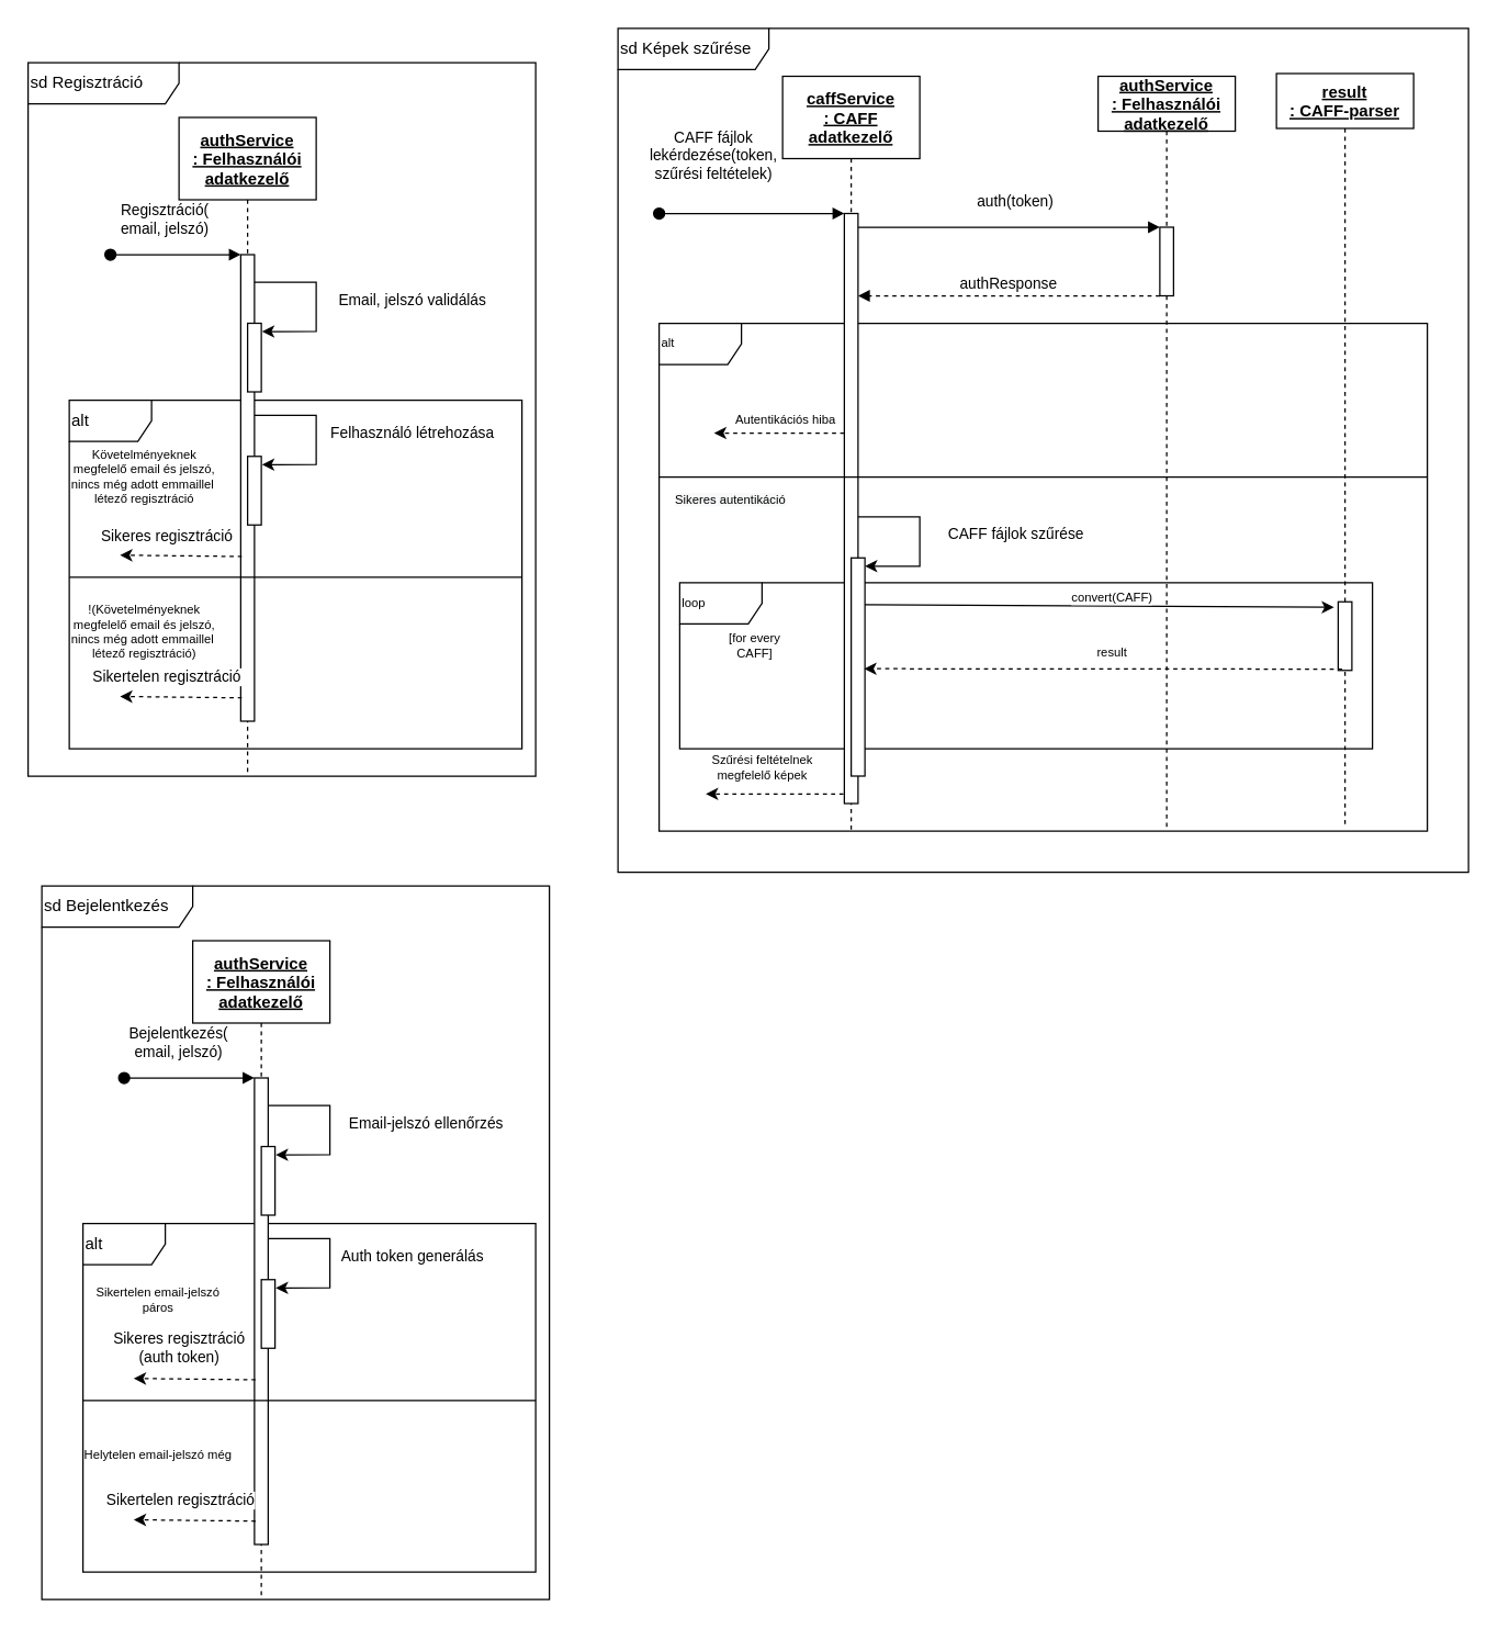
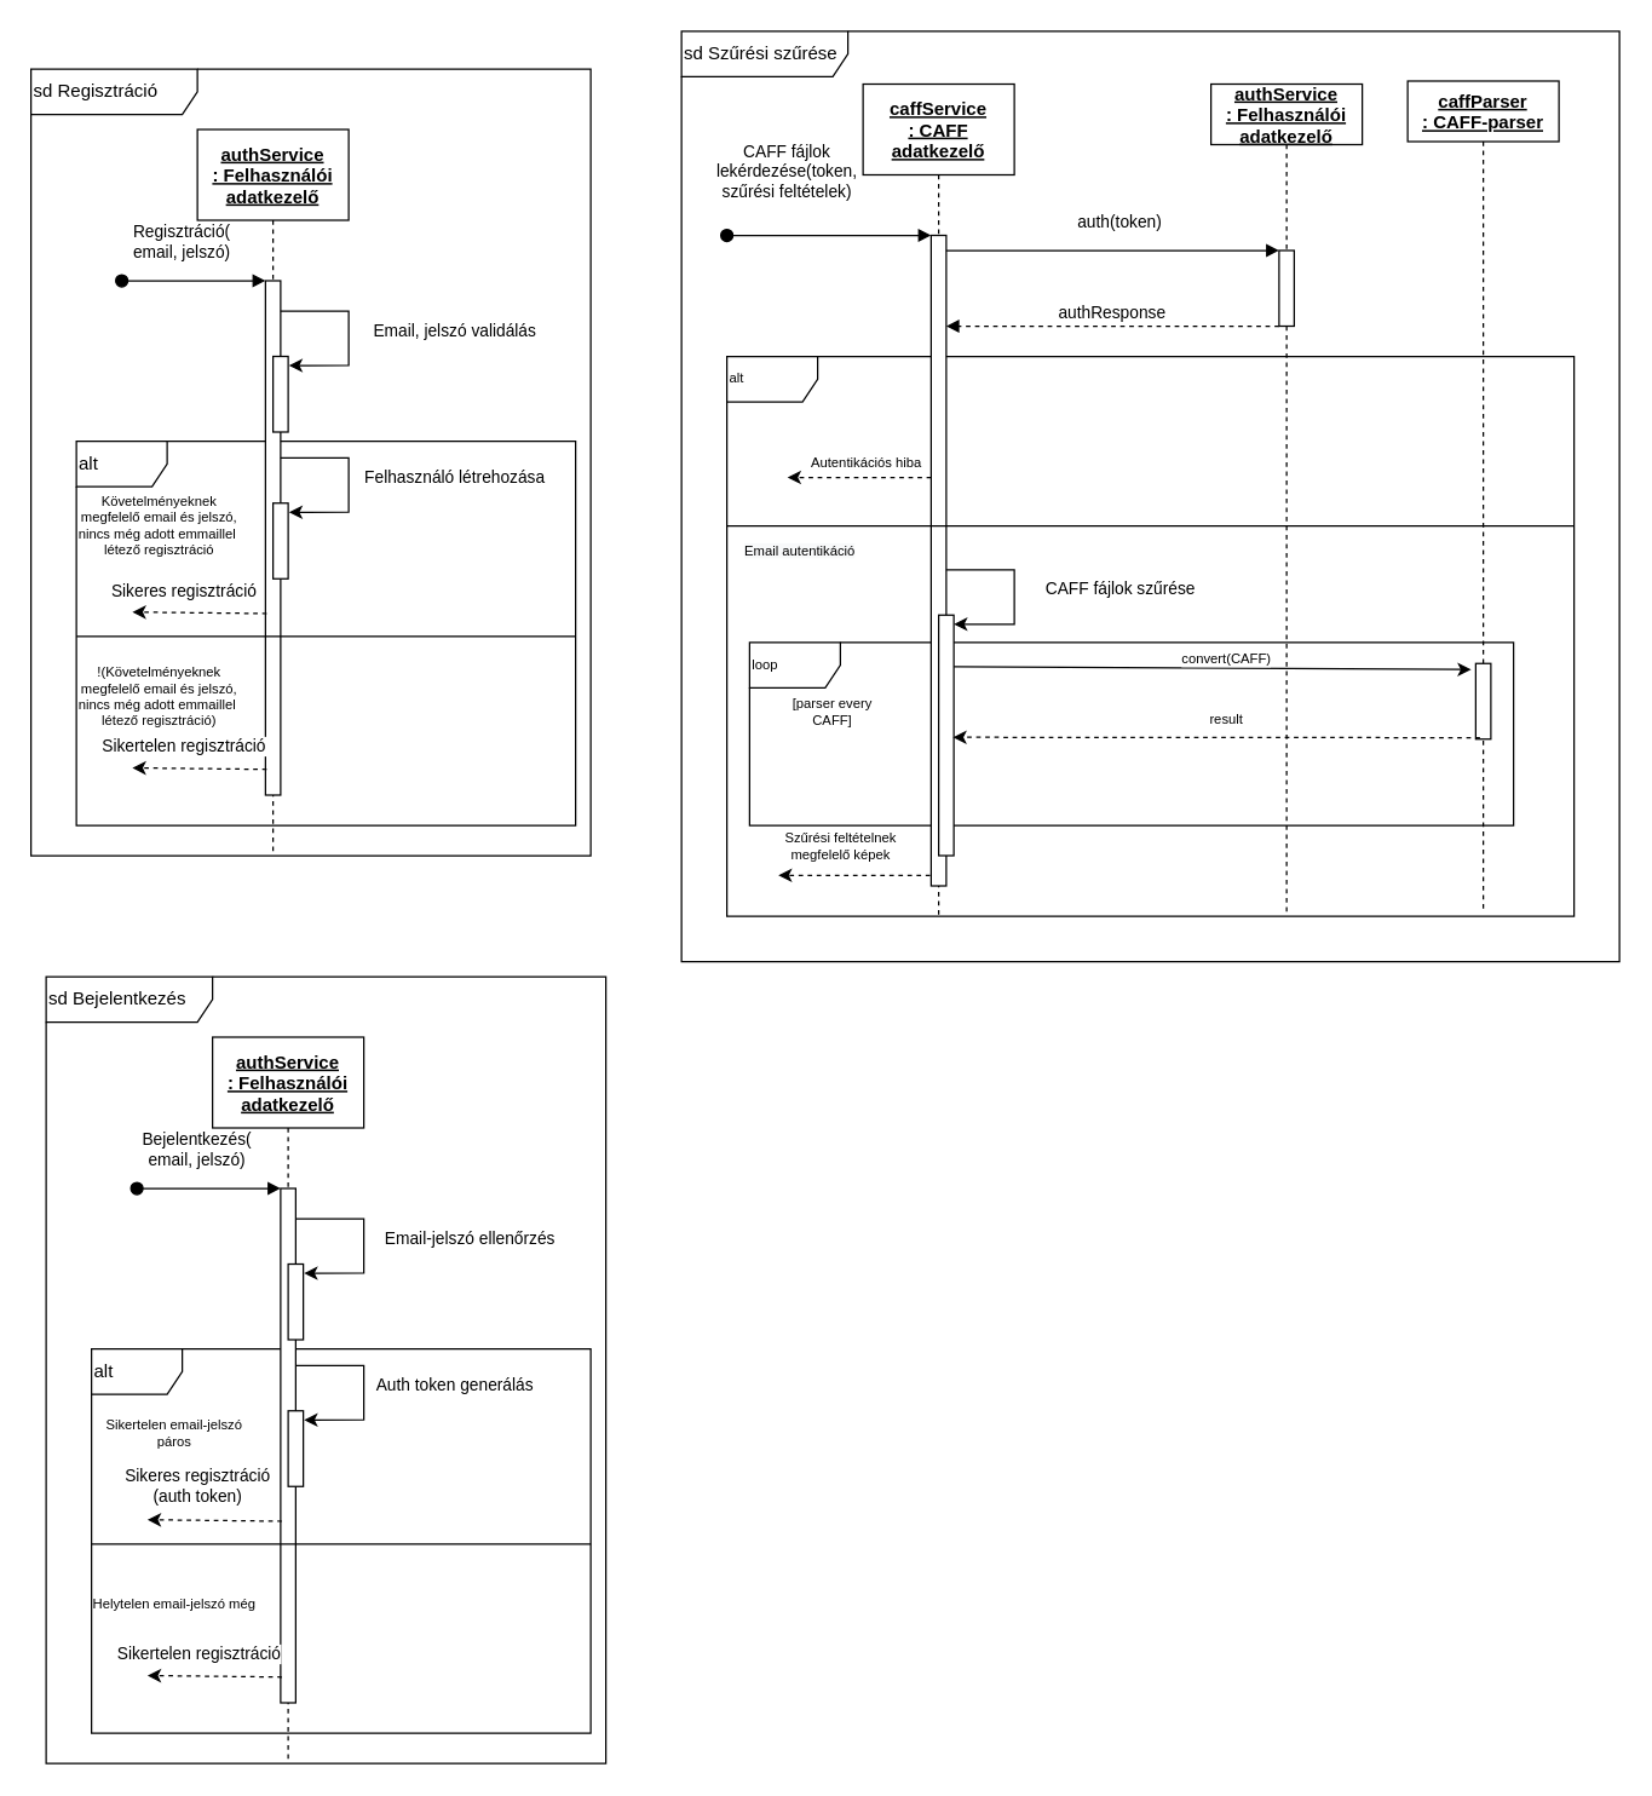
- <mxCell id="4" value="sd Képek szűrése" style="shape=umlFrame;whiteSpace=wrap;html=1;rounded=0;shadow=0;glass=0;sketch=0;align=left;width=110;height=30;" vertex="1" parent="1"><mxGeometry x="450" y="20" width="620" height="615" as="geometry" /></mxCell>
+ <mxCell id="4" value="sd Szűrési szűrése" style="shape=umlFrame;whiteSpace=wrap;html=1;rounded=0;shadow=0;glass=0;sketch=0;align=left;width=110;height=30;" vertex="1" parent="1"><mxGeometry x="450" y="20" width="620" height="615" as="geometry" /></mxCell>
- <mxCell id="55" value="result&#10;: CAFF-parser" style="shape=umlLifeline;perimeter=lifelinePerimeter;container=1;collapsible=0;recursiveResize=0;rounded=0;shadow=0;strokeWidth=1;fontStyle=5" vertex="1" parent="1"><mxGeometry x="930" y="53" width="100" height="550" as="geometry" /></mxCell>
+ <mxCell id="55" value="caffParser&#10;: CAFF-parser" style="shape=umlLifeline;perimeter=lifelinePerimeter;container=1;collapsible=0;recursiveResize=0;rounded=0;shadow=0;strokeWidth=1;fontStyle=5" vertex="1" parent="1"><mxGeometry x="930" y="53" width="100" height="550" as="geometry" /></mxCell>
- <mxCell id="49" value="&lt;span style=&quot;color: rgb(0 , 0 , 0) ; font-family: &amp;#34;helvetica&amp;#34; ; font-size: 9px ; font-style: normal ; font-weight: 400 ; letter-spacing: normal ; text-align: center ; text-indent: 0px ; text-transform: none ; word-spacing: 0px ; background-color: rgb(248 , 249 , 250) ; display: inline ; float: none&quot;&gt;Sikeres autentikáció&lt;/span&gt;" style="text;whiteSpace=wrap;html=1;fontSize=9;" vertex="1" parent="1"><mxGeometry x="490" y="352" width="90" height="30" as="geometry" /></mxCell>
+ <mxCell id="49" value="&lt;span style=&quot;color: rgb(0 , 0 , 0) ; font-family: &amp;#34;helvetica&amp;#34; ; font-size: 9px ; font-style: normal ; font-weight: 400 ; letter-spacing: normal ; text-align: center ; text-indent: 0px ; text-transform: none ; word-spacing: 0px ; background-color: rgb(248 , 249 , 250) ; display: inline ; float: none&quot;&gt;Email autentikáció&lt;/span&gt;" style="text;whiteSpace=wrap;html=1;fontSize=9;" vertex="1" parent="1"><mxGeometry x="490" y="352" width="90" height="30" as="geometry" /></mxCell>
- <mxCell id="52" value="[for every CAFF]" style="text;html=1;strokeColor=none;fillColor=none;align=center;verticalAlign=middle;whiteSpace=wrap;rounded=0;shadow=0;glass=0;sketch=0;fontSize=9;" vertex="1" parent="1"><mxGeometry x="520" y="455" width="60" height="30" as="geometry" /></mxCell>
+ <mxCell id="52" value="[parser every CAFF]" style="text;html=1;strokeColor=none;fillColor=none;align=center;verticalAlign=middle;whiteSpace=wrap;rounded=0;shadow=0;glass=0;sketch=0;fontSize=9;" vertex="1" parent="1"><mxGeometry x="520" y="455" width="60" height="30" as="geometry" /></mxCell>
